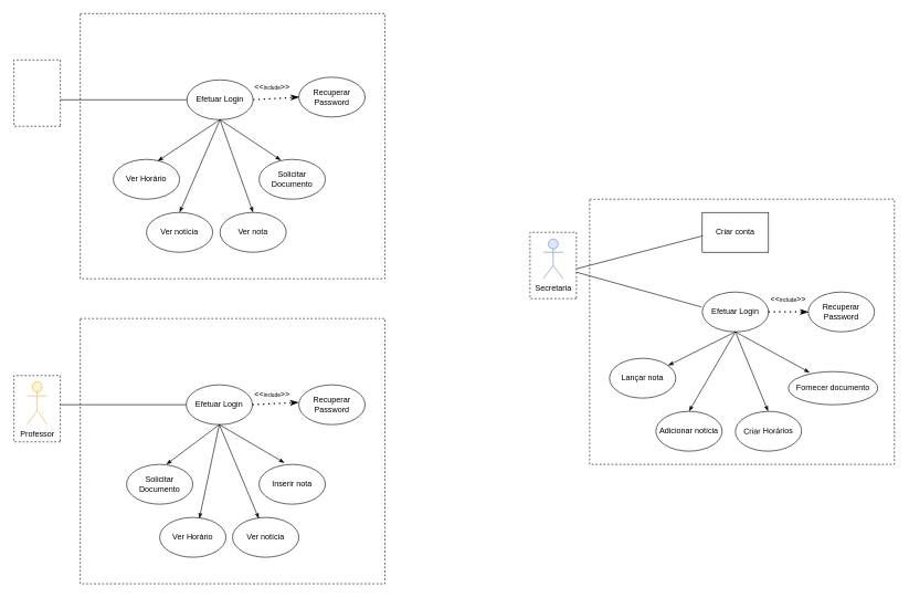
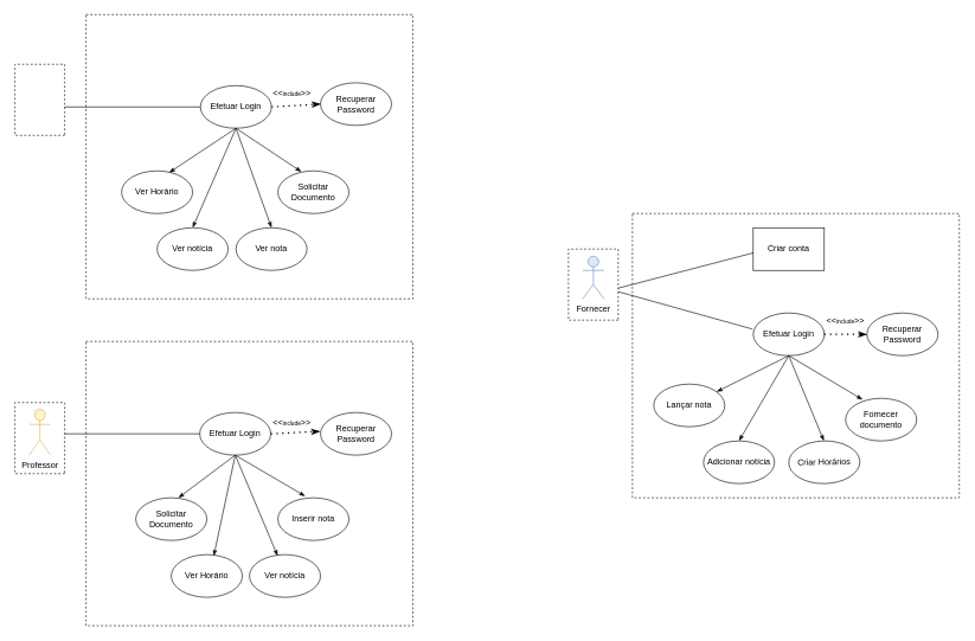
- <mxCell id="33" value="Secretaria" style="shape=umlActor;verticalLabelPosition=bottom;verticalAlign=top;html=1;outlineConnect=0;fillColor=#dae8fc;strokeColor=#6c8ebf;" vertex="1" parent="1"><mxGeometry x="819" y="360" width="30" height="60" as="geometry" /></mxCell>
+ <mxCell id="33" value="Fornecer" style="shape=umlActor;verticalLabelPosition=bottom;verticalAlign=top;html=1;outlineConnect=0;fillColor=#dae8fc;strokeColor=#6c8ebf;" vertex="1" parent="1"><mxGeometry x="819" y="360" width="30" height="60" as="geometry" /></mxCell>
- <mxCell id="34" value="Fornecer documento" style="ellipse;whiteSpace=wrap;html=1;" vertex="1" parent="1"><mxGeometry x="1189" y="560" width="135" height="50" as="geometry" /></mxCell>
+ <mxCell id="34" value="Fornecer documento" style="ellipse;whiteSpace=wrap;html=1;" vertex="1" parent="1"><mxGeometry x="1189" y="560" width="100" height="60" as="geometry" /></mxCell>
